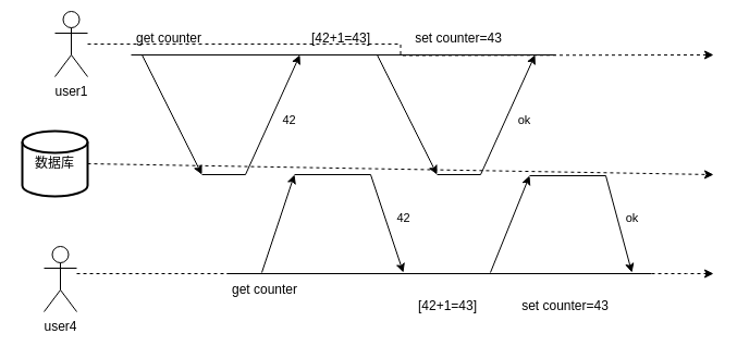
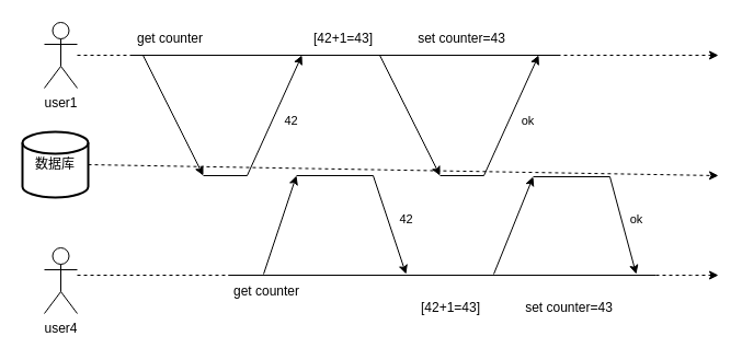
- <mxCell id="3" value="user1" style="shape=umlActor;verticalLabelPosition=bottom;verticalAlign=top;html=1;outlineConnect=0;" vertex="1" parent="1"><mxGeometry x="50" y="10" width="30" height="60" as="geometry" /></mxCell>
+ <mxCell id="3" value="user1" style="shape=umlActor;verticalLabelPosition=bottom;verticalAlign=top;html=1;outlineConnect=0;" vertex="1" parent="1"><mxGeometry x="40" y="20" width="30" height="60" as="geometry" /></mxCell>
